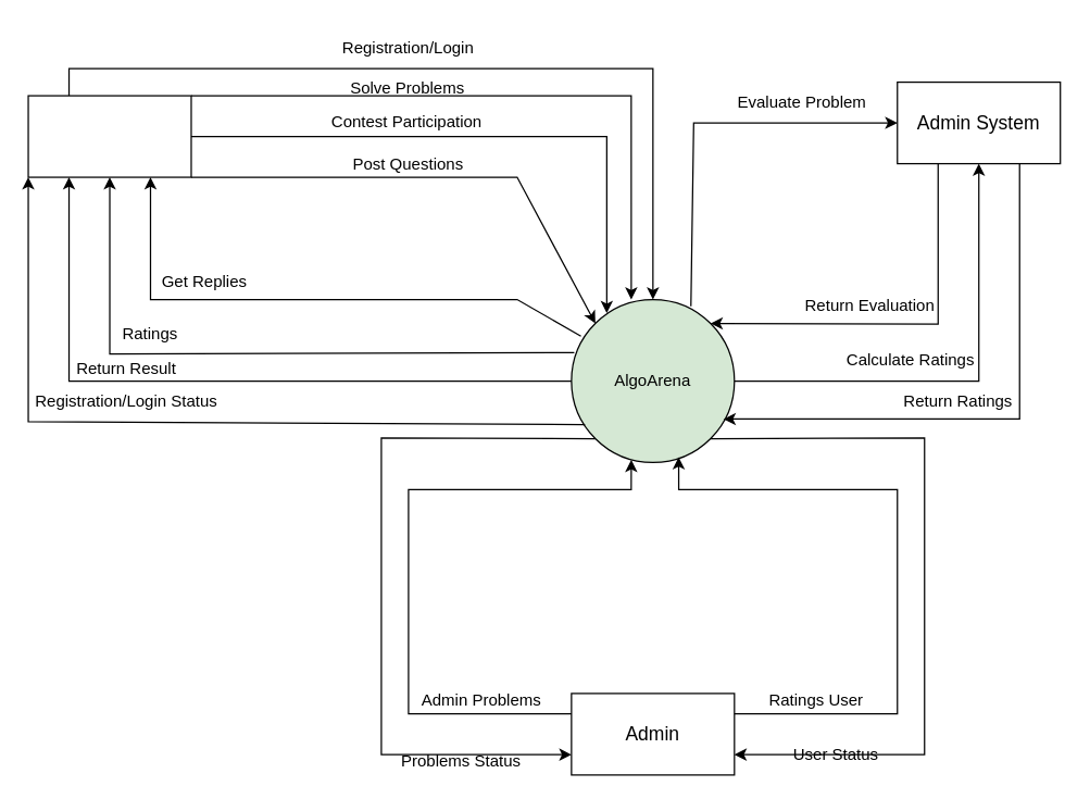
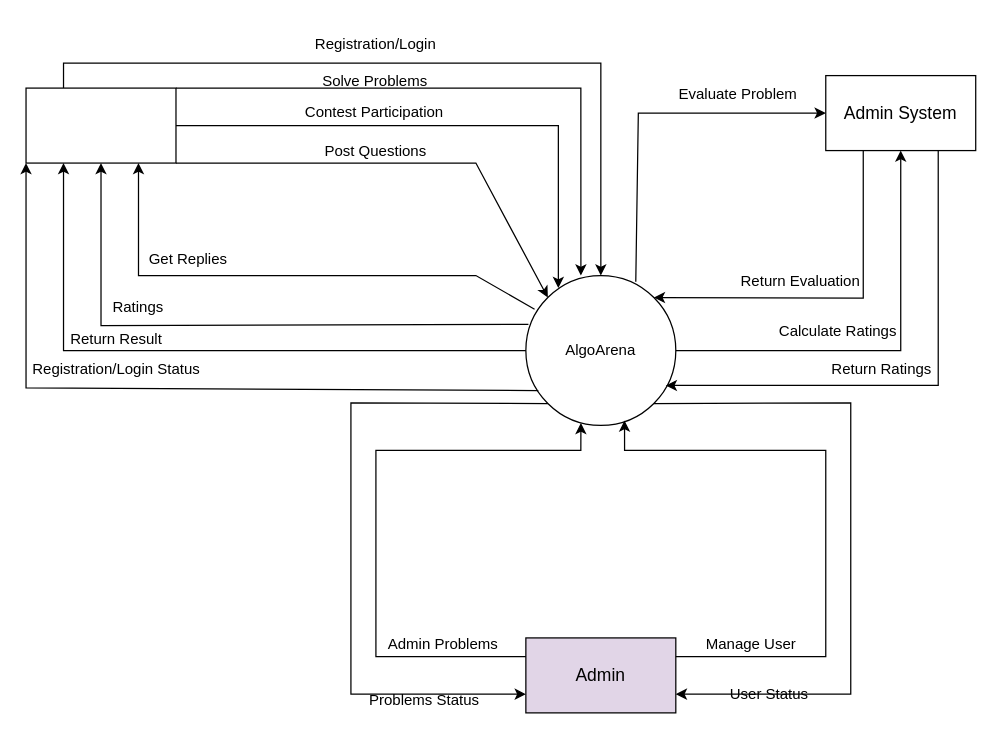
- <mxCell id="2" value="AlgoArena" style="ellipse;whiteSpace=wrap;html=1;aspect=fixed;fillColor=#d5e8d4;" parent="1" vertex="1"><mxGeometry x="420" y="220" width="120" height="120" as="geometry" /></mxCell>
+ <mxCell id="2" value="AlgoArena" style="ellipse;whiteSpace=wrap;html=1;aspect=fixed;" parent="1" vertex="1"><mxGeometry x="420" y="220" width="120" height="120" as="geometry" /></mxCell>
- <mxCell id="16" value="Ratings User" style="text;html=1;align=center;verticalAlign=middle;whiteSpace=wrap;rounded=0;" parent="1" vertex="1"><mxGeometry x="552.5" y="500" width="95" height="30" as="geometry" /></mxCell>
+ <mxCell id="16" value="Manage User" style="text;html=1;align=center;verticalAlign=middle;whiteSpace=wrap;rounded=0;" parent="1" vertex="1"><mxGeometry x="552.5" y="500" width="95" height="30" as="geometry" /></mxCell>
- <mxCell id="21" value="&lt;font style=&quot;font-size: 14px;&quot;&gt;Admin&lt;/font&gt;" style="rounded=0;whiteSpace=wrap;html=1;" parent="1" vertex="1"><mxGeometry x="420" y="510" width="120" height="60" as="geometry" /></mxCell>
+ <mxCell id="21" value="&lt;font style=&quot;font-size: 14px;&quot;&gt;Admin&lt;/font&gt;" style="rounded=0;whiteSpace=wrap;html=1;fillColor=#e1d5e7;" parent="1" vertex="1"><mxGeometry x="420" y="510" width="120" height="60" as="geometry" /></mxCell>
